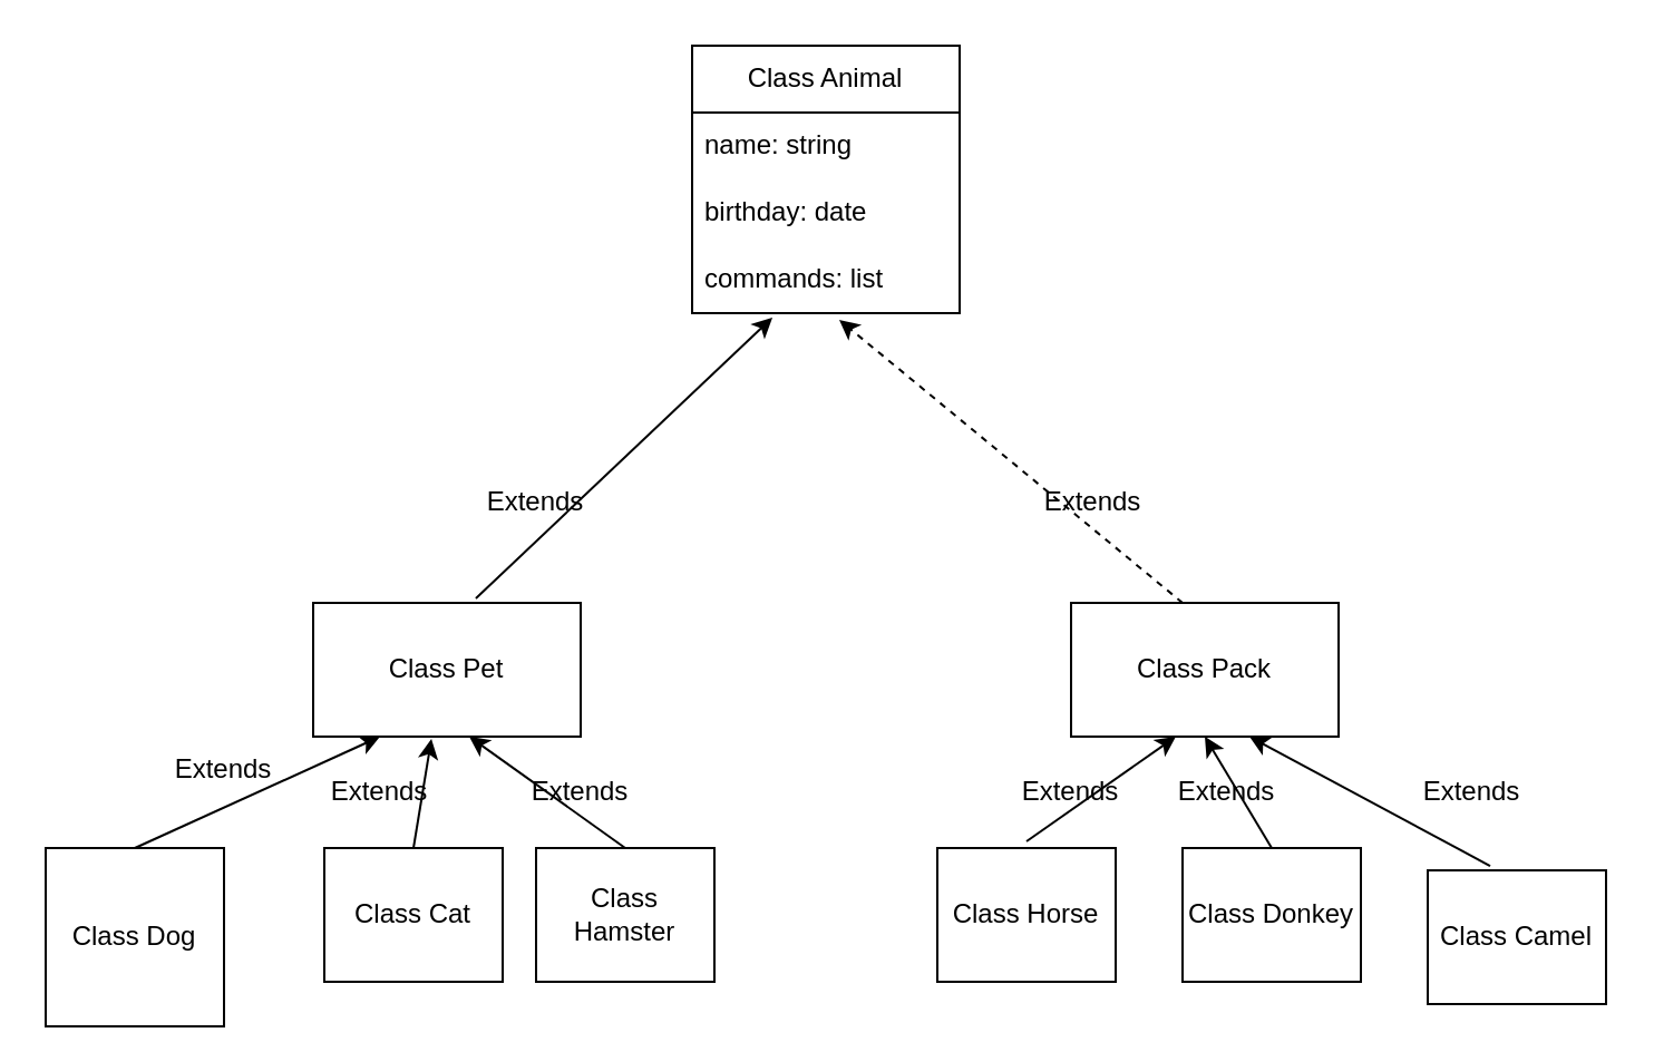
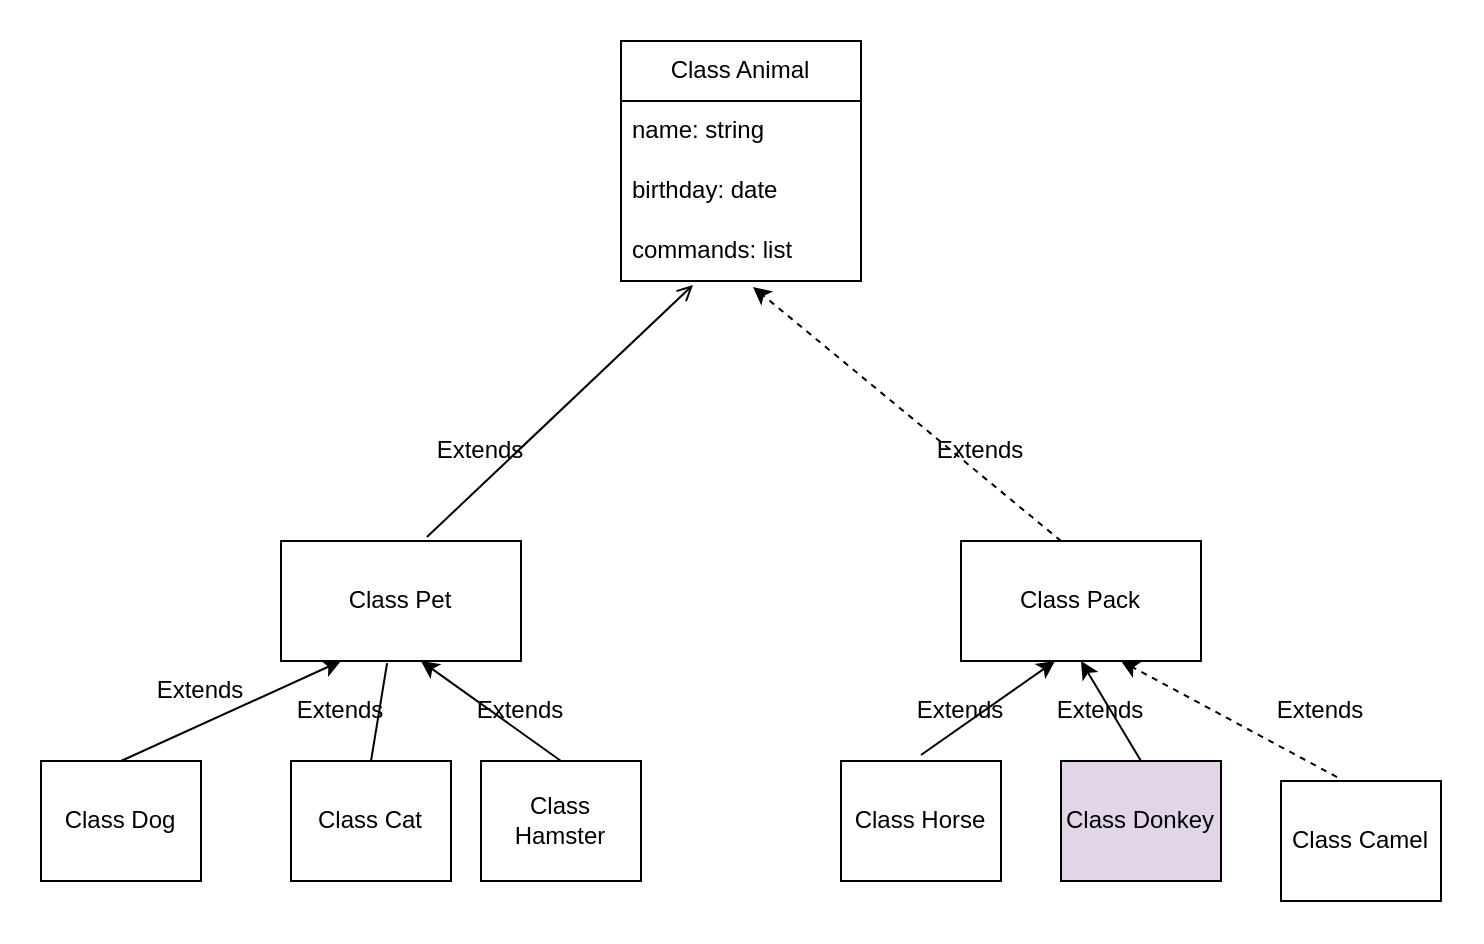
- <mxCell id="20" value="" style="endArrow=classic;html=1;rounded=0;exitX=0.608;exitY=-0.033;exitDx=0;exitDy=0;entryX=0.3;entryY=1.067;entryDx=0;entryDy=0;entryPerimeter=0;exitPerimeter=0;" edge="1" parent="1" source="2" target="13"><mxGeometry width="50" height="50" relative="1" as="geometry"><mxPoint x="213" y="257" as="sourcePoint" /><mxPoint x="310" y="210" as="targetPoint" /></mxGeometry></mxCell>
+ <mxCell id="20" value="" style="endArrow=open;html=1;rounded=0;exitX=0.608;exitY=-0.033;exitDx=0;exitDy=0;entryX=0.3;entryY=1.067;entryDx=0;entryDy=0;entryPerimeter=0;exitPerimeter=0;" edge="1" parent="1" source="2" target="13"><mxGeometry width="50" height="50" relative="1" as="geometry"><mxPoint x="213" y="257" as="sourcePoint" /><mxPoint x="310" y="210" as="targetPoint" /></mxGeometry></mxCell>
- <mxCell id="19" value="" style="endArrow=classic;html=1;rounded=0;exitX=0.5;exitY=0;exitDx=0;exitDy=0;entryX=0.442;entryY=1.017;entryDx=0;entryDy=0;entryPerimeter=0;" edge="1" parent="1" source="5" target="2"><mxGeometry width="50" height="50" relative="1" as="geometry"><mxPoint x="110" y="430" as="sourcePoint" /><mxPoint x="207" y="383" as="targetPoint" /></mxGeometry></mxCell>
+ <mxCell id="19" value="" style="endArrow=none;html=1;rounded=0;exitX=0.5;exitY=0;exitDx=0;exitDy=0;entryX=0.442;entryY=1.017;entryDx=0;entryDy=0;entryPerimeter=0;" edge="1" parent="1" source="5" target="2"><mxGeometry width="50" height="50" relative="1" as="geometry"><mxPoint x="110" y="430" as="sourcePoint" /><mxPoint x="207" y="383" as="targetPoint" /></mxGeometry></mxCell>
- <mxCell id="18" value="" style="endArrow=classic;html=1;rounded=0;exitX=0.35;exitY=-0.033;exitDx=0;exitDy=0;entryX=0.667;entryY=1;entryDx=0;entryDy=0;entryPerimeter=0;exitPerimeter=0;" edge="1" parent="1" source="8" target="3"><mxGeometry width="50" height="50" relative="1" as="geometry"><mxPoint x="100" y="420" as="sourcePoint" /><mxPoint x="197" y="373" as="targetPoint" /></mxGeometry></mxCell>
+ <mxCell id="18" value="" style="endArrow=classic;html=1;rounded=0;exitX=0.35;exitY=-0.033;exitDx=0;exitDy=0;entryX=0.667;entryY=1;entryDx=0;entryDy=0;entryPerimeter=0;exitPerimeter=0;dashed=1;" edge="1" parent="1" source="8" target="3"><mxGeometry width="50" height="50" relative="1" as="geometry"><mxPoint x="100" y="420" as="sourcePoint" /><mxPoint x="197" y="373" as="targetPoint" /></mxGeometry></mxCell>
- <mxCell id="9" value="Class Donkey" style="rounded=0;whiteSpace=wrap;html=1;" vertex="1" parent="1"><mxGeometry x="530" y="380" width="80" height="60" as="geometry" /></mxCell>
+ <mxCell id="9" value="Class Donkey" style="rounded=0;whiteSpace=wrap;html=1;fillColor=#e1d5e7;" vertex="1" parent="1"><mxGeometry x="530" y="380" width="80" height="60" as="geometry" /></mxCell>
- <mxCell id="4" value="Class Dog" style="rounded=0;whiteSpace=wrap;html=1;" vertex="1" parent="1"><mxGeometry x="20" y="380" width="80" height="80" as="geometry" /></mxCell>
+ <mxCell id="4" value="Class Dog" style="rounded=0;whiteSpace=wrap;html=1;" vertex="1" parent="1"><mxGeometry x="20" y="380" width="80" height="60" as="geometry" /></mxCell>
